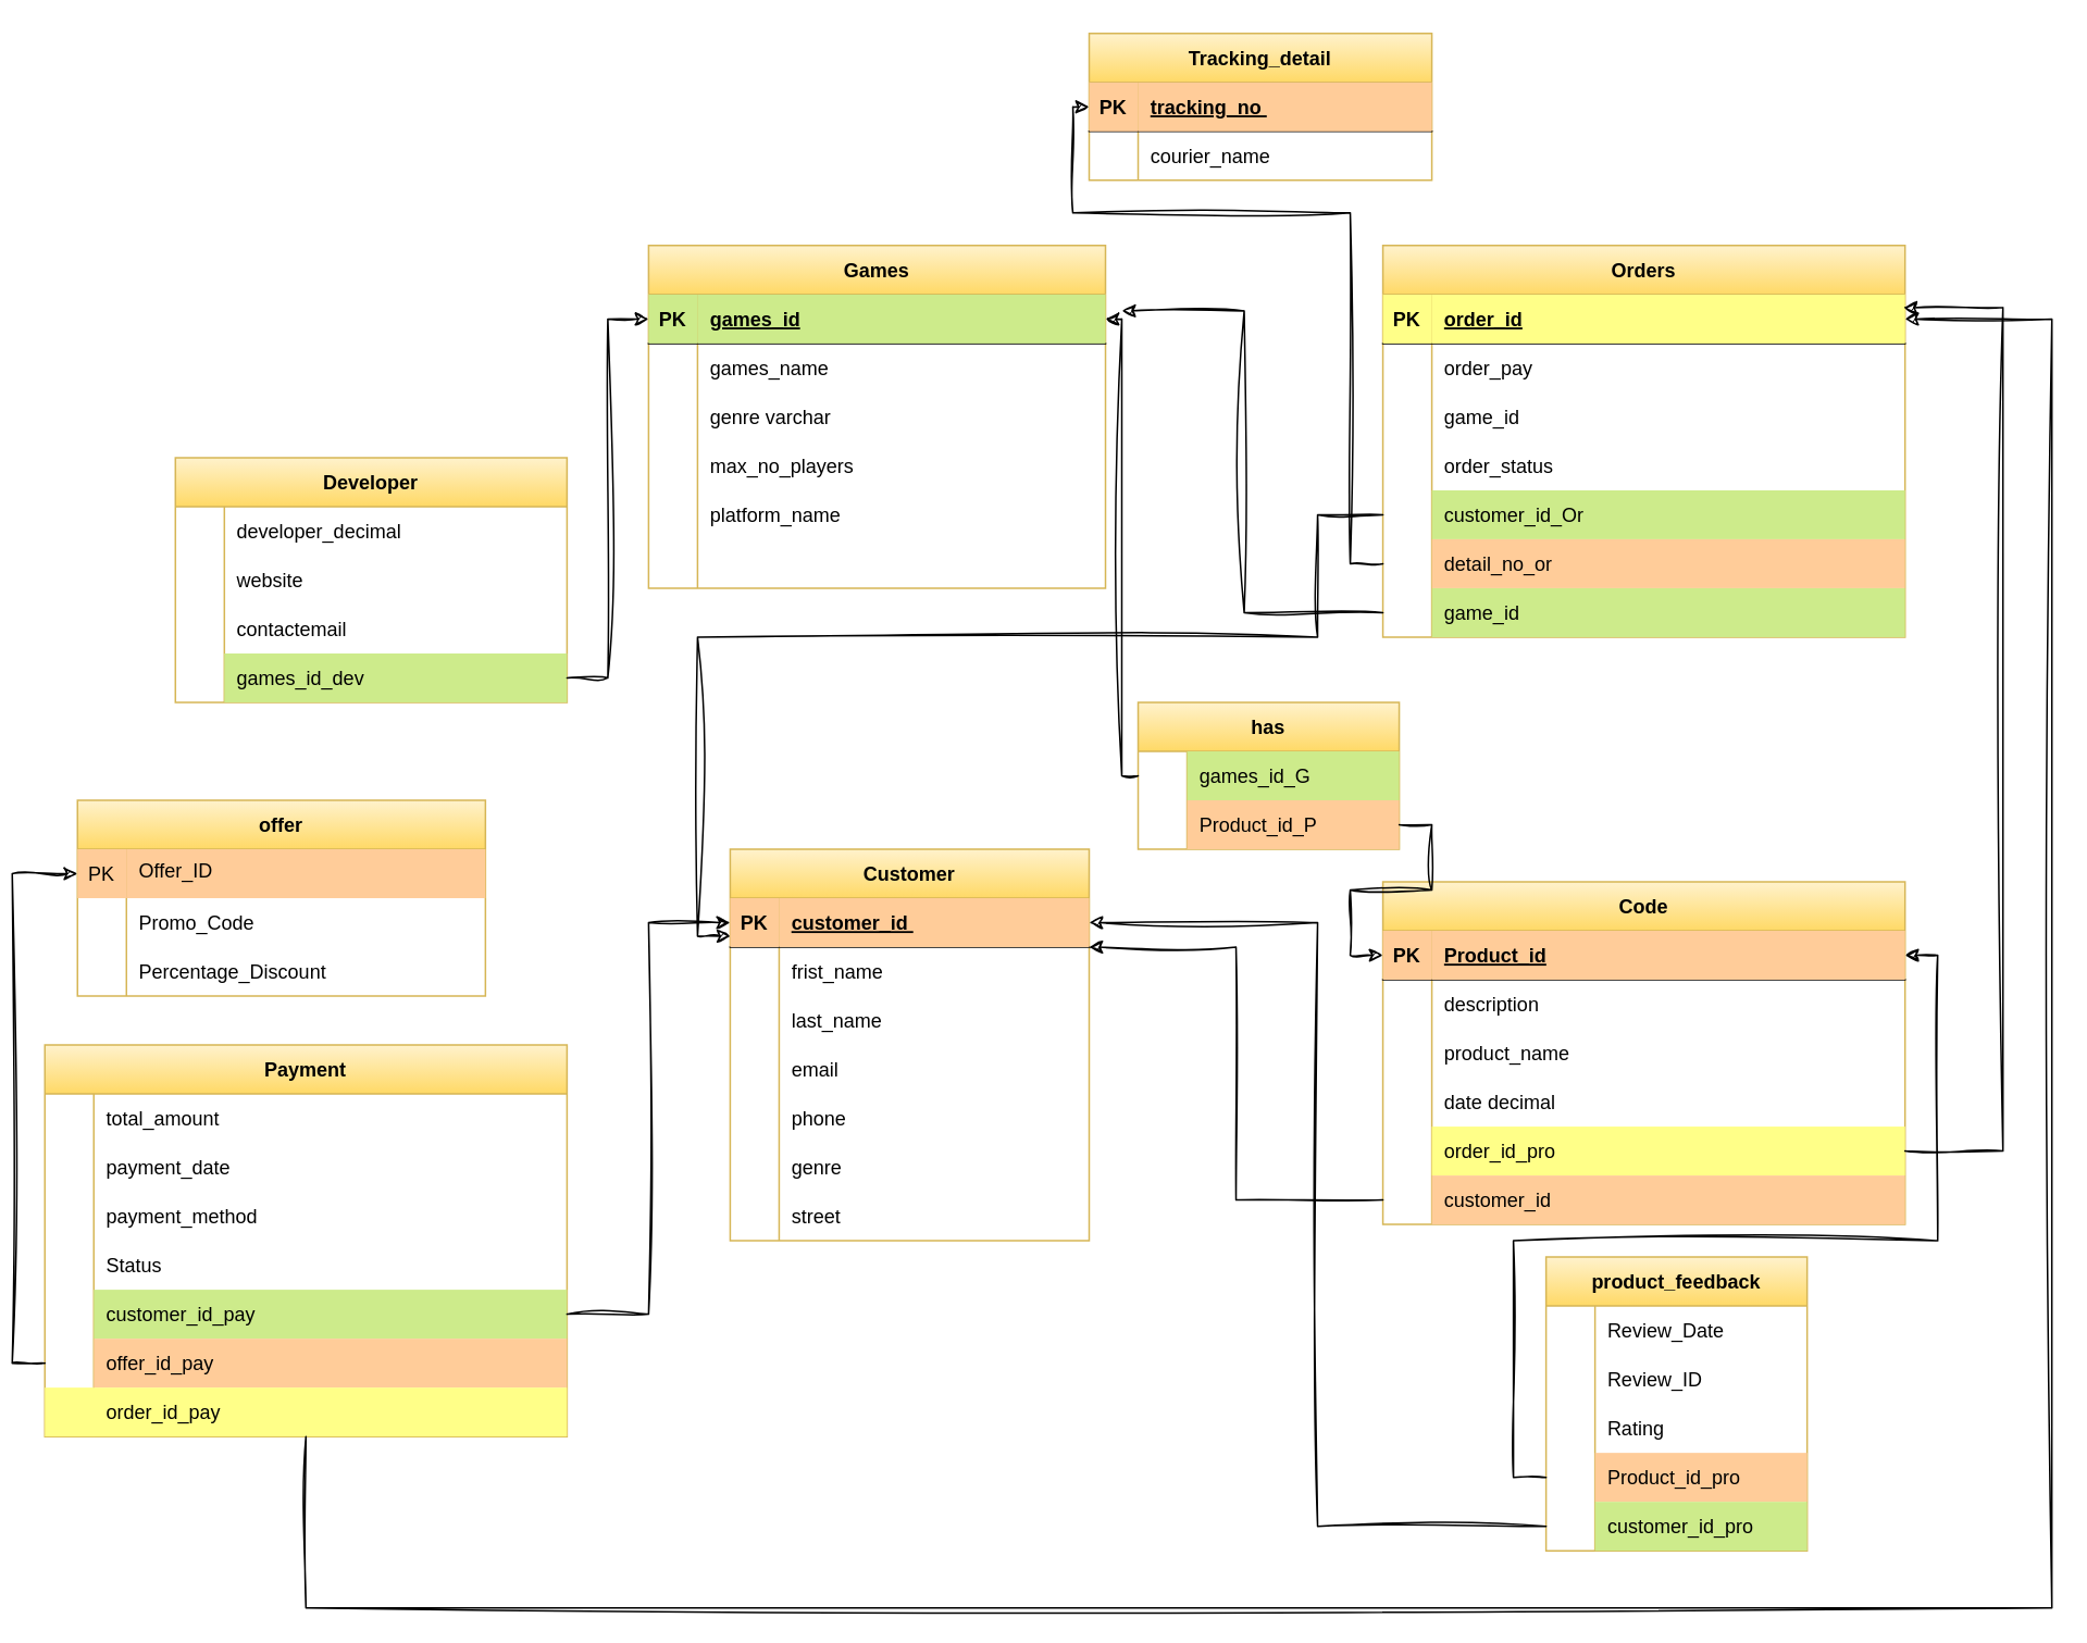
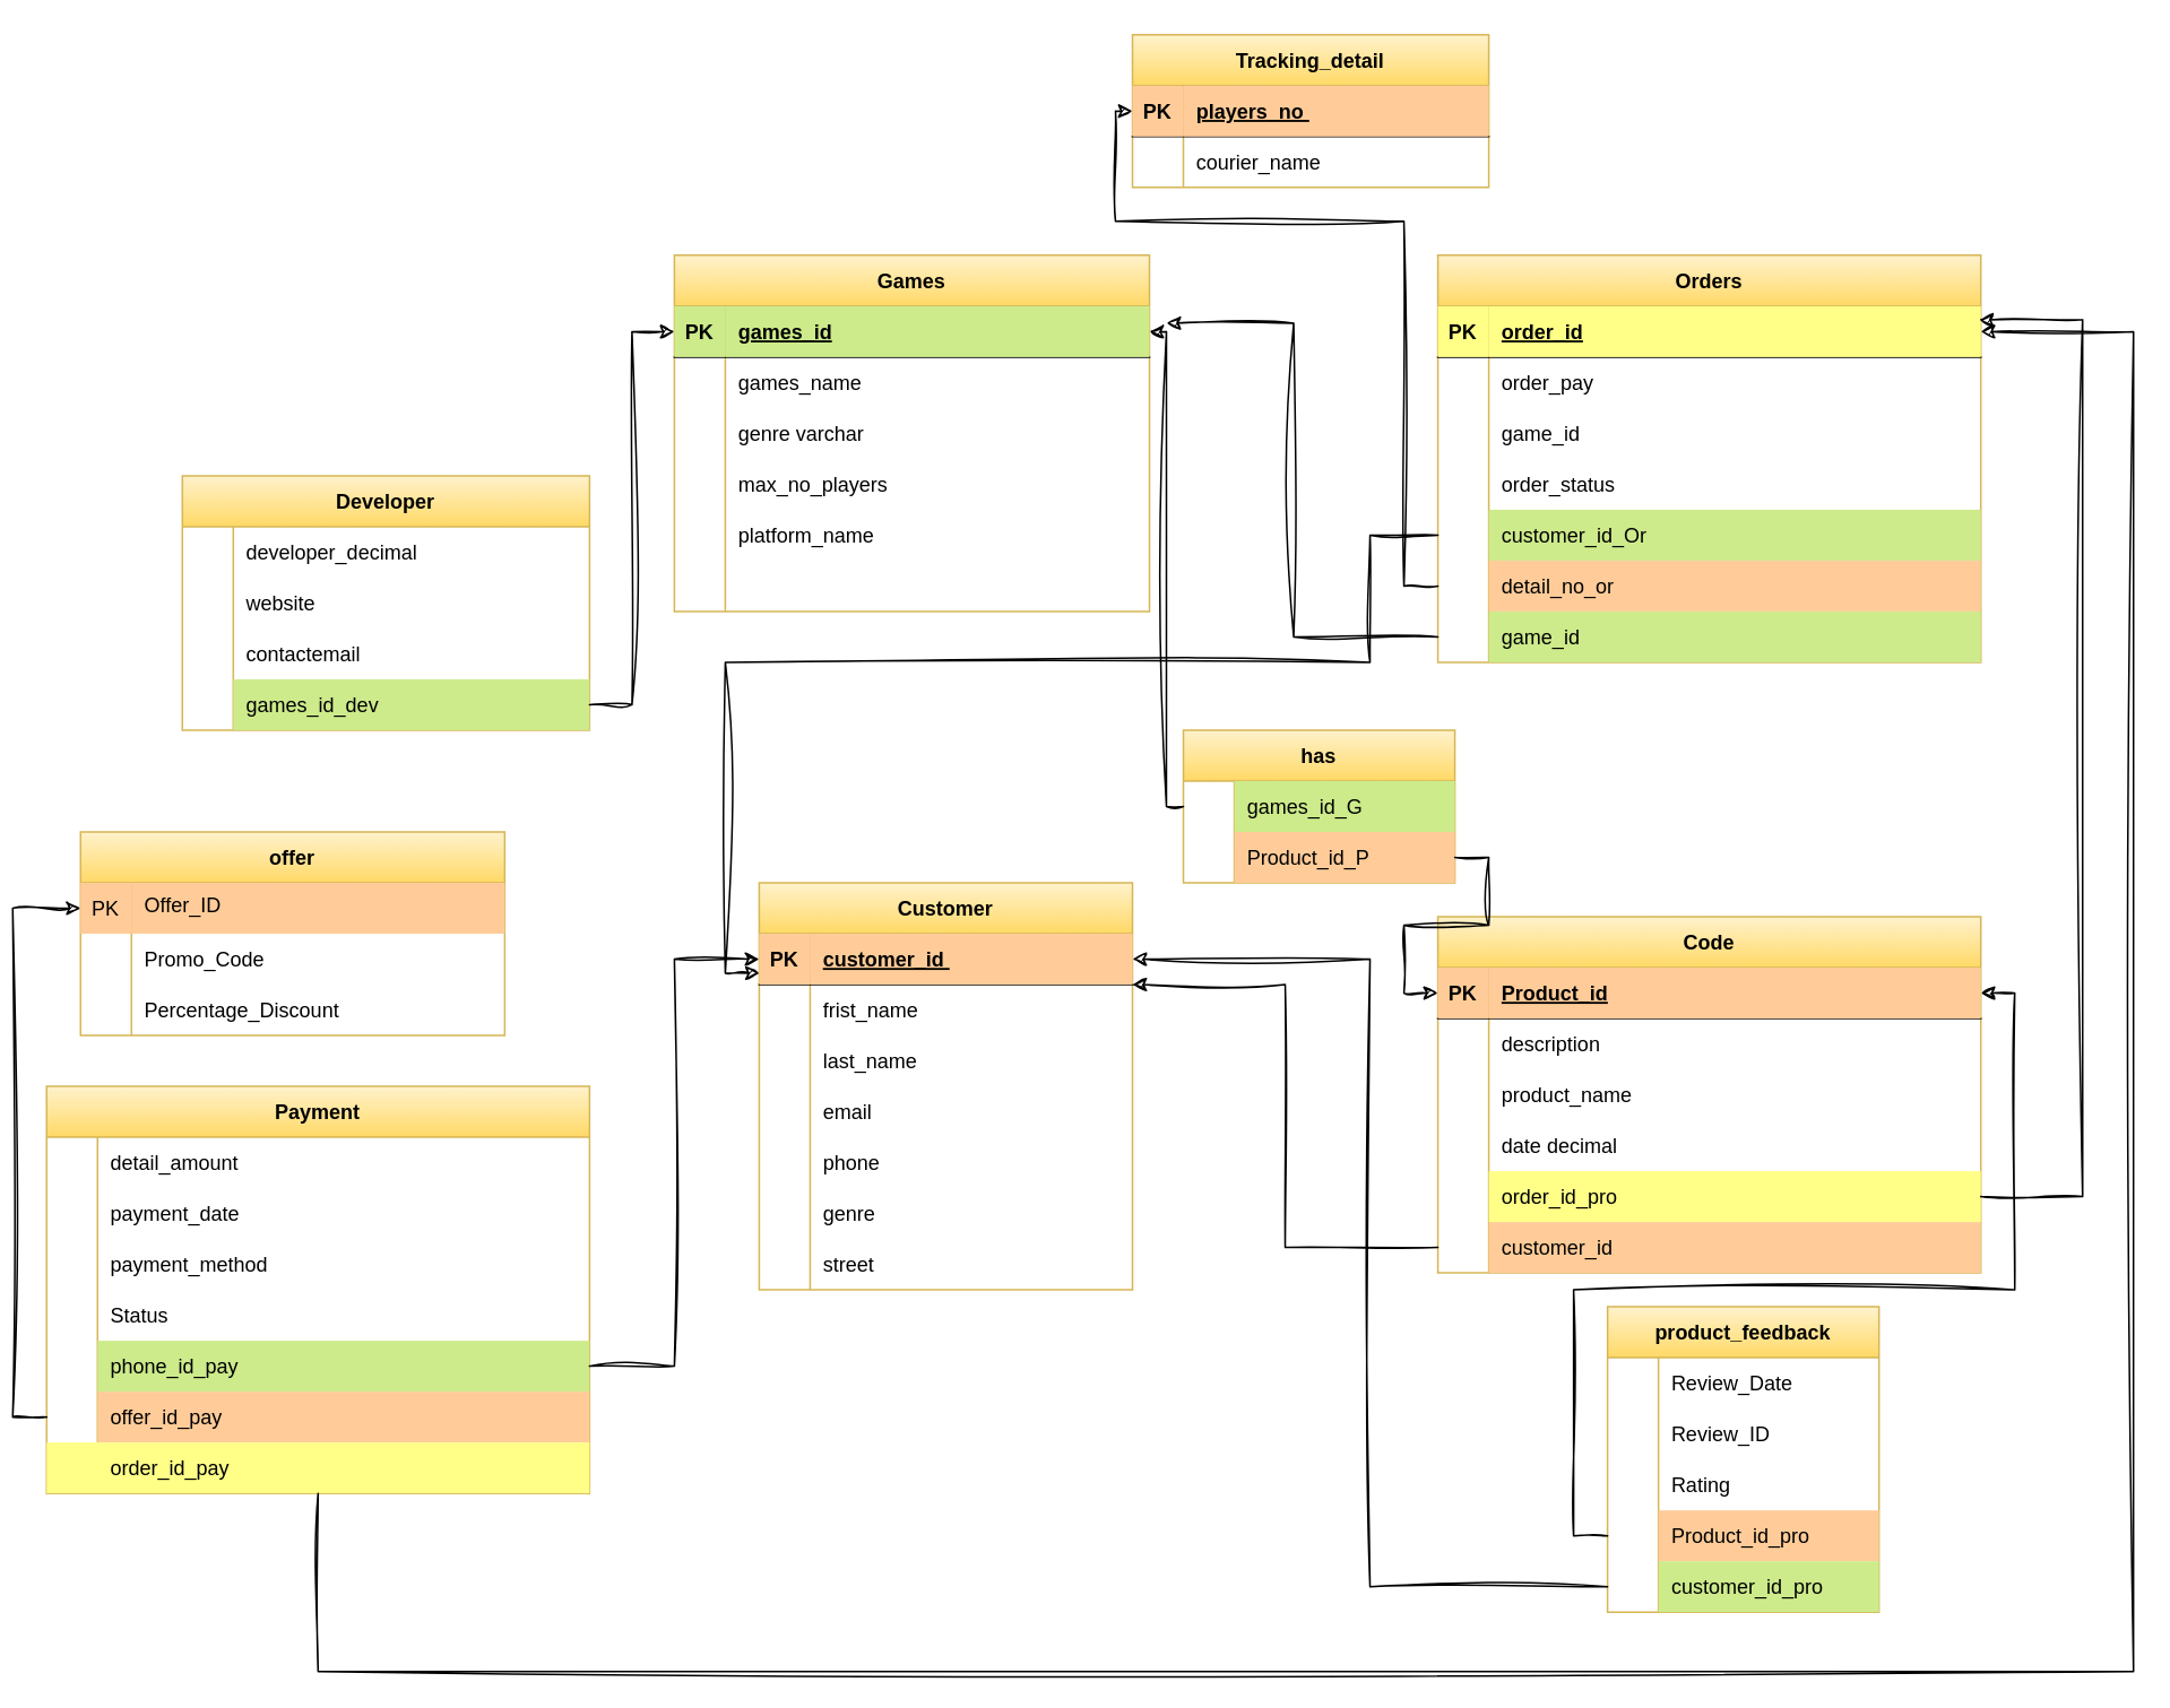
- <mxCell id="132" value="tracking_no " style="shape=partialRectangle;overflow=hidden;connectable=0;align=left;top=0;left=0;bottom=0;right=0;spacingLeft=6;fontStyle=5;fillColor=#ffcc99;strokeColor=#36393d;" parent="130" vertex="1"><mxGeometry x="30" width="180" height="30" as="geometry"><mxRectangle width="180" height="30" as="alternateBounds" /></mxGeometry></mxCell>
+ <mxCell id="132" value="players_no " style="shape=partialRectangle;overflow=hidden;connectable=0;align=left;top=0;left=0;bottom=0;right=0;spacingLeft=6;fontStyle=5;fillColor=#ffcc99;strokeColor=#36393d;" parent="130" vertex="1"><mxGeometry x="30" width="180" height="30" as="geometry"><mxRectangle width="180" height="30" as="alternateBounds" /></mxGeometry></mxCell>
- <mxCell id="87" value="total_amount " style="shape=partialRectangle;overflow=hidden;connectable=0;fillColor=none;align=left;strokeColor=#000000;top=0;left=0;bottom=0;right=0;spacingLeft=6;" parent="85" vertex="1"><mxGeometry x="30" width="290" height="30" as="geometry"><mxRectangle width="290" height="30" as="alternateBounds" /></mxGeometry></mxCell>
+ <mxCell id="87" value="detail_amount " style="shape=partialRectangle;overflow=hidden;connectable=0;fillColor=none;align=left;strokeColor=#000000;top=0;left=0;bottom=0;right=0;spacingLeft=6;" parent="85" vertex="1"><mxGeometry x="30" width="290" height="30" as="geometry"><mxRectangle width="290" height="30" as="alternateBounds" /></mxGeometry></mxCell>
- <mxCell id="99" value="customer_id_pay" style="shape=partialRectangle;overflow=hidden;connectable=0;fillColor=#cdeb8b;align=left;strokeColor=#36393d;top=0;left=0;bottom=0;right=0;spacingLeft=6;" parent="97" vertex="1"><mxGeometry x="30" width="290" height="30" as="geometry"><mxRectangle width="290" height="30" as="alternateBounds" /></mxGeometry></mxCell>
+ <mxCell id="99" value="phone_id_pay" style="shape=partialRectangle;overflow=hidden;connectable=0;fillColor=#cdeb8b;align=left;strokeColor=#36393d;top=0;left=0;bottom=0;right=0;spacingLeft=6;" parent="97" vertex="1"><mxGeometry x="30" width="290" height="30" as="geometry"><mxRectangle width="290" height="30" as="alternateBounds" /></mxGeometry></mxCell>
